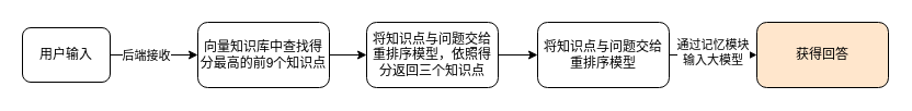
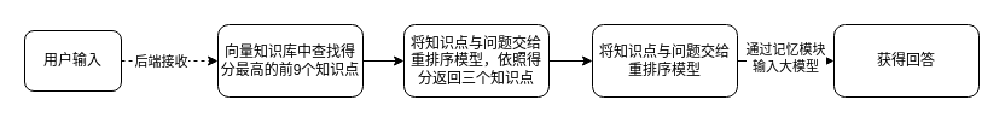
- <mxCell id="2" value="" style="edgeStyle=none;html=1;" edge="1" parent="1" source="4" target="6"><mxGeometry relative="1" as="geometry" /></mxCell>
+ <mxCell id="2" value="" style="edgeStyle=none;html=1;dashed=1;" edge="1" parent="1" source="4" target="6"><mxGeometry relative="1" as="geometry" /></mxCell>
- <mxCell id="10" value="获得回答" style="whiteSpace=wrap;html=1;rounded=1;fillColor=#ffe6cc;" vertex="1" parent="1"><mxGeometry x="690" y="20" width="120" height="60" as="geometry" /></mxCell>
+ <mxCell id="10" value="获得回答" style="whiteSpace=wrap;html=1;rounded=1;" vertex="1" parent="1"><mxGeometry x="690" y="20" width="120" height="60" as="geometry" /></mxCell>
